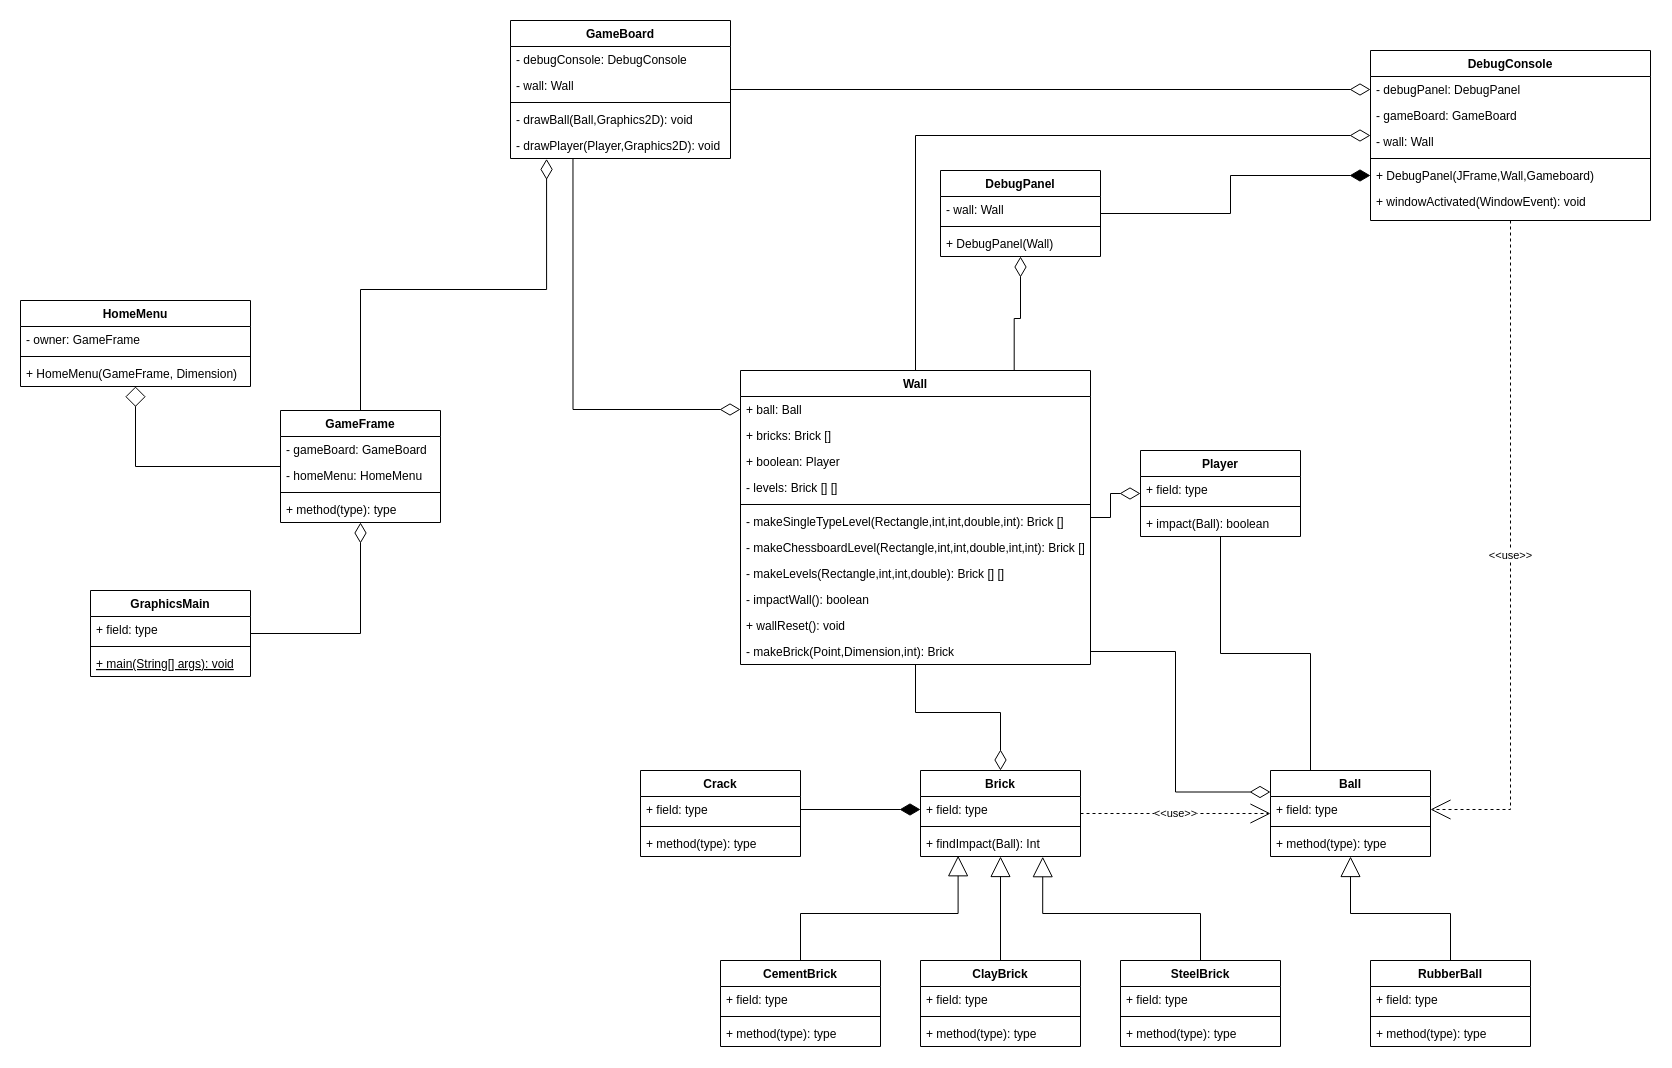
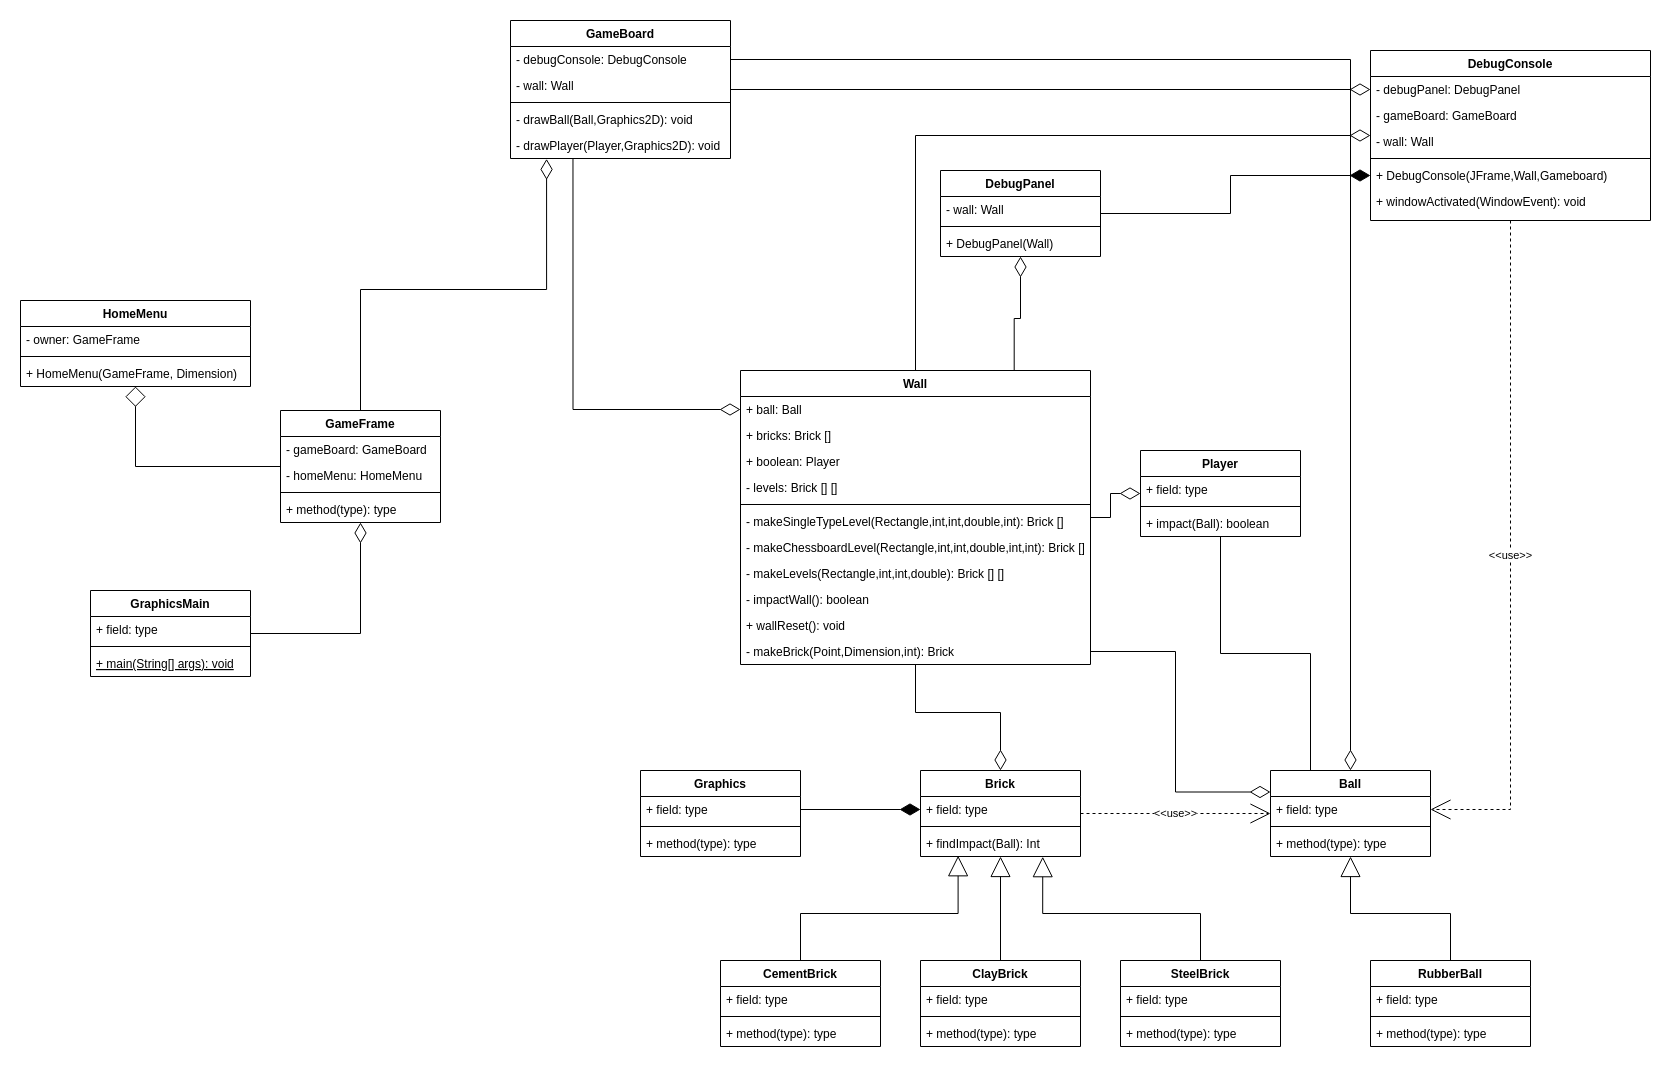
+ <mxCell id="95" style="edgeStyle=orthogonalEdgeStyle;rounded=0;orthogonalLoop=1;jettySize=auto;html=1;entryX=0.5;entryY=0;entryDx=0;entryDy=0;endArrow=diamondThin;endFill=0;endSize=18;" edge="1" parent="1" source="48" target="2"><mxGeometry relative="1" as="geometry" /></mxCell>
- <mxCell id="39" value="+ DebugPanel(JFrame,Wall,Gameboard)" style="text;strokeColor=none;fillColor=none;align=left;verticalAlign=top;spacingLeft=4;spacingRight=4;overflow=hidden;rotatable=0;points=[[0,0.5],[1,0.5]];portConstraint=eastwest;" parent="34" vertex="1"><mxGeometry y="112" width="280" height="26" as="geometry" /></mxCell>
+ <mxCell id="39" value="+ DebugConsole(JFrame,Wall,Gameboard)" style="text;strokeColor=none;fillColor=none;align=left;verticalAlign=top;spacingLeft=4;spacingRight=4;overflow=hidden;rotatable=0;points=[[0,0.5],[1,0.5]];portConstraint=eastwest;" parent="34" vertex="1"><mxGeometry y="112" width="280" height="26" as="geometry" /></mxCell>
- <mxCell id="11" value="Crack" style="swimlane;fontStyle=1;align=center;verticalAlign=top;childLayout=stackLayout;horizontal=1;startSize=26;horizontalStack=0;resizeParent=1;resizeParentMax=0;resizeLast=0;collapsible=1;marginBottom=0;" parent="1" vertex="1"><mxGeometry x="640" y="770" width="160" height="86" as="geometry" /></mxCell>
+ <mxCell id="11" value="Graphics" style="swimlane;fontStyle=1;align=center;verticalAlign=top;childLayout=stackLayout;horizontal=1;startSize=26;horizontalStack=0;resizeParent=1;resizeParentMax=0;resizeLast=0;collapsible=1;marginBottom=0;" parent="1" vertex="1"><mxGeometry x="640" y="770" width="160" height="86" as="geometry" /></mxCell>
